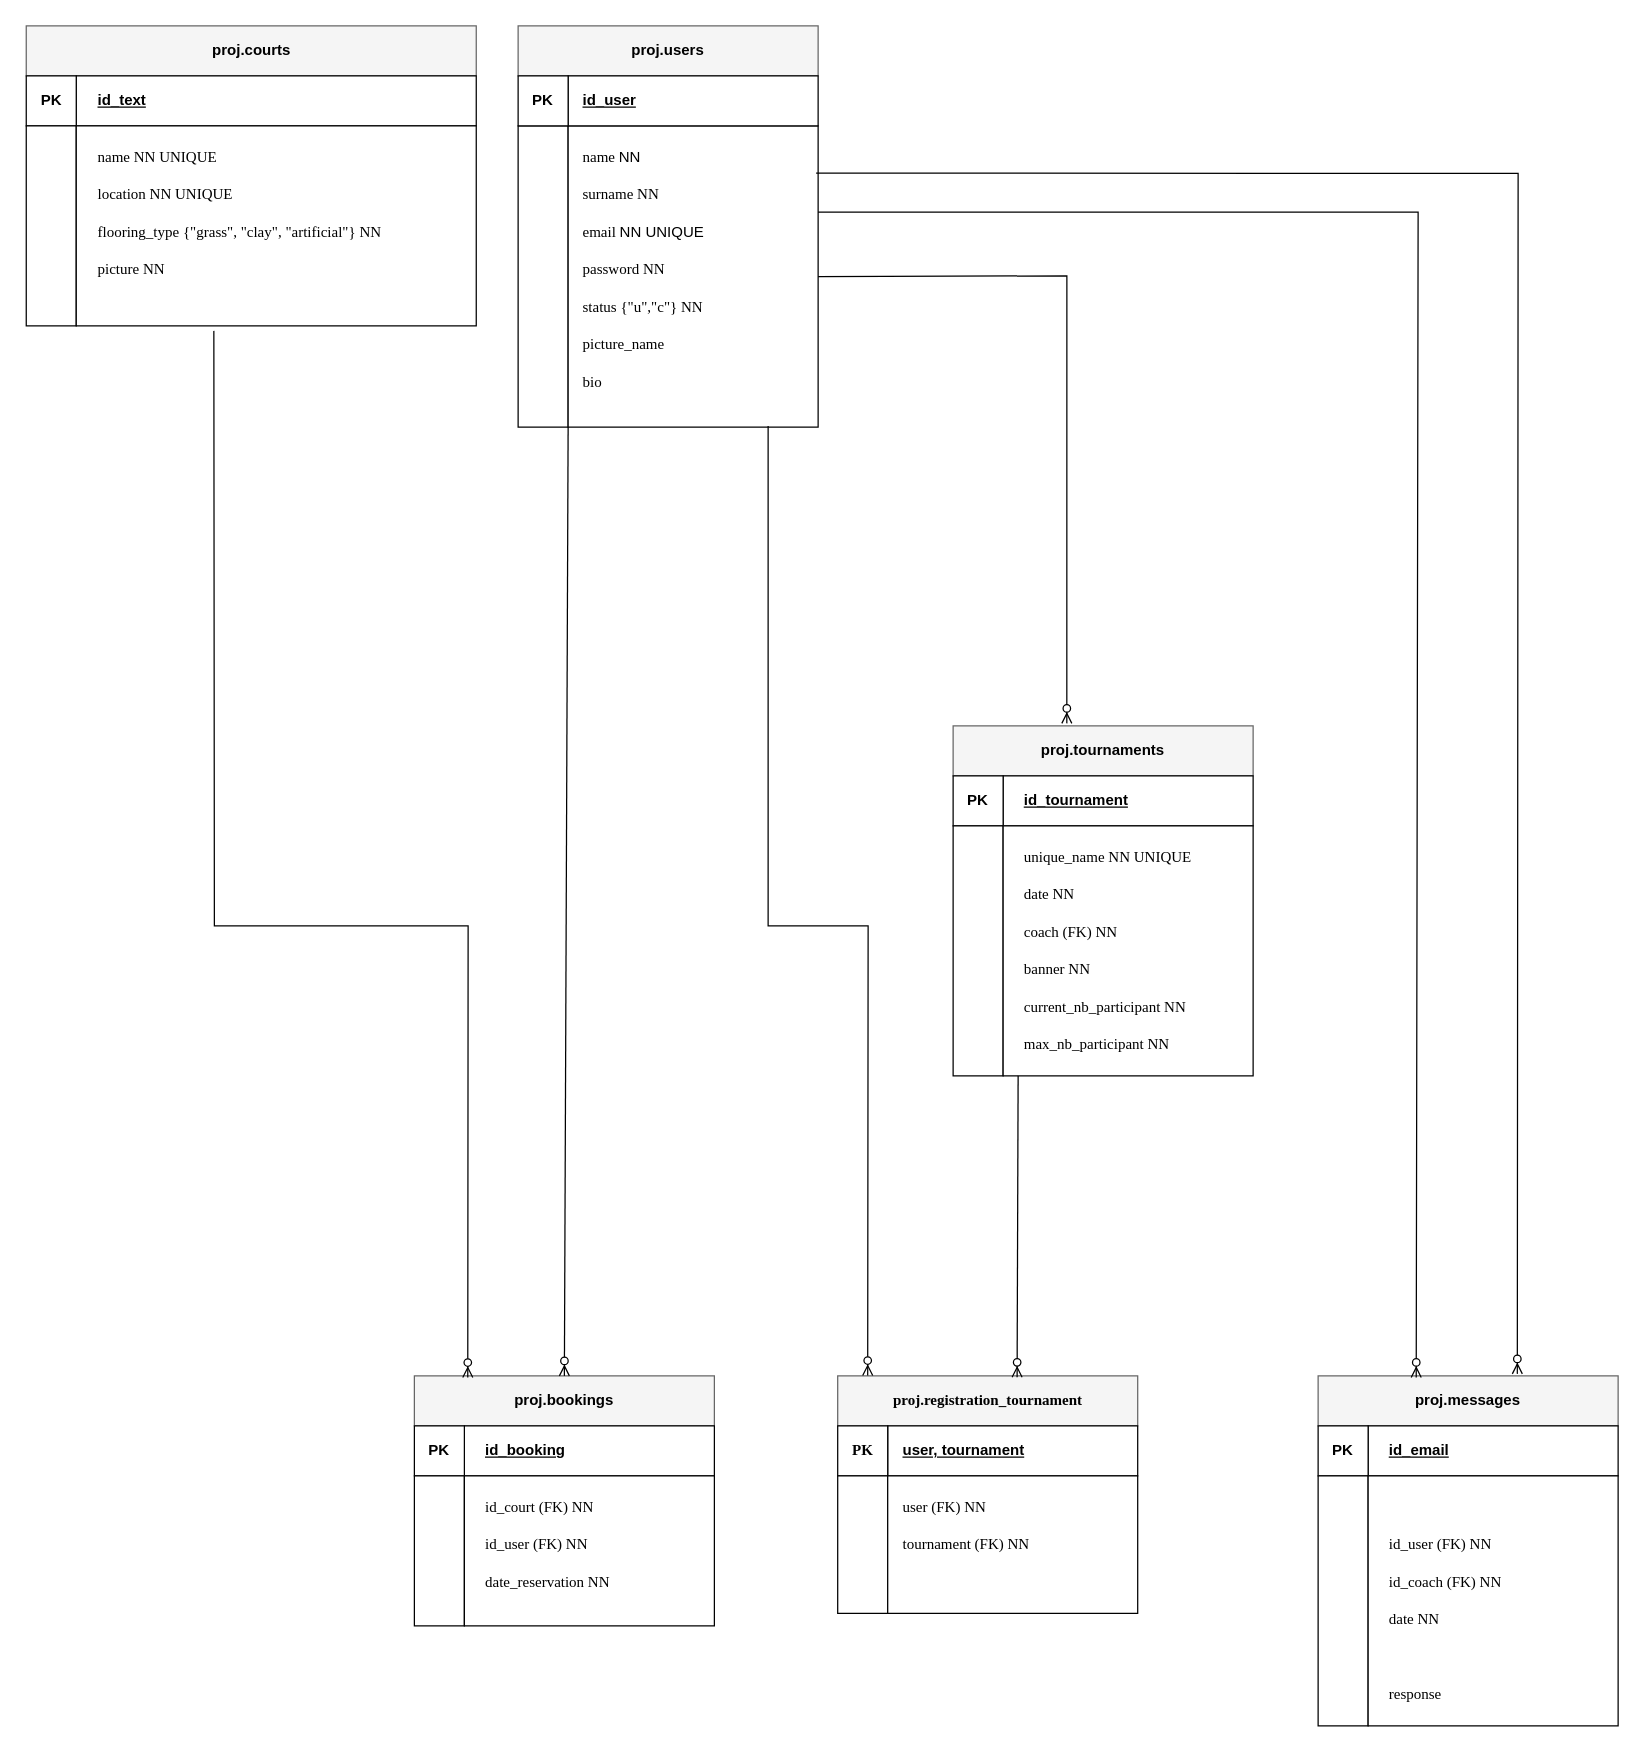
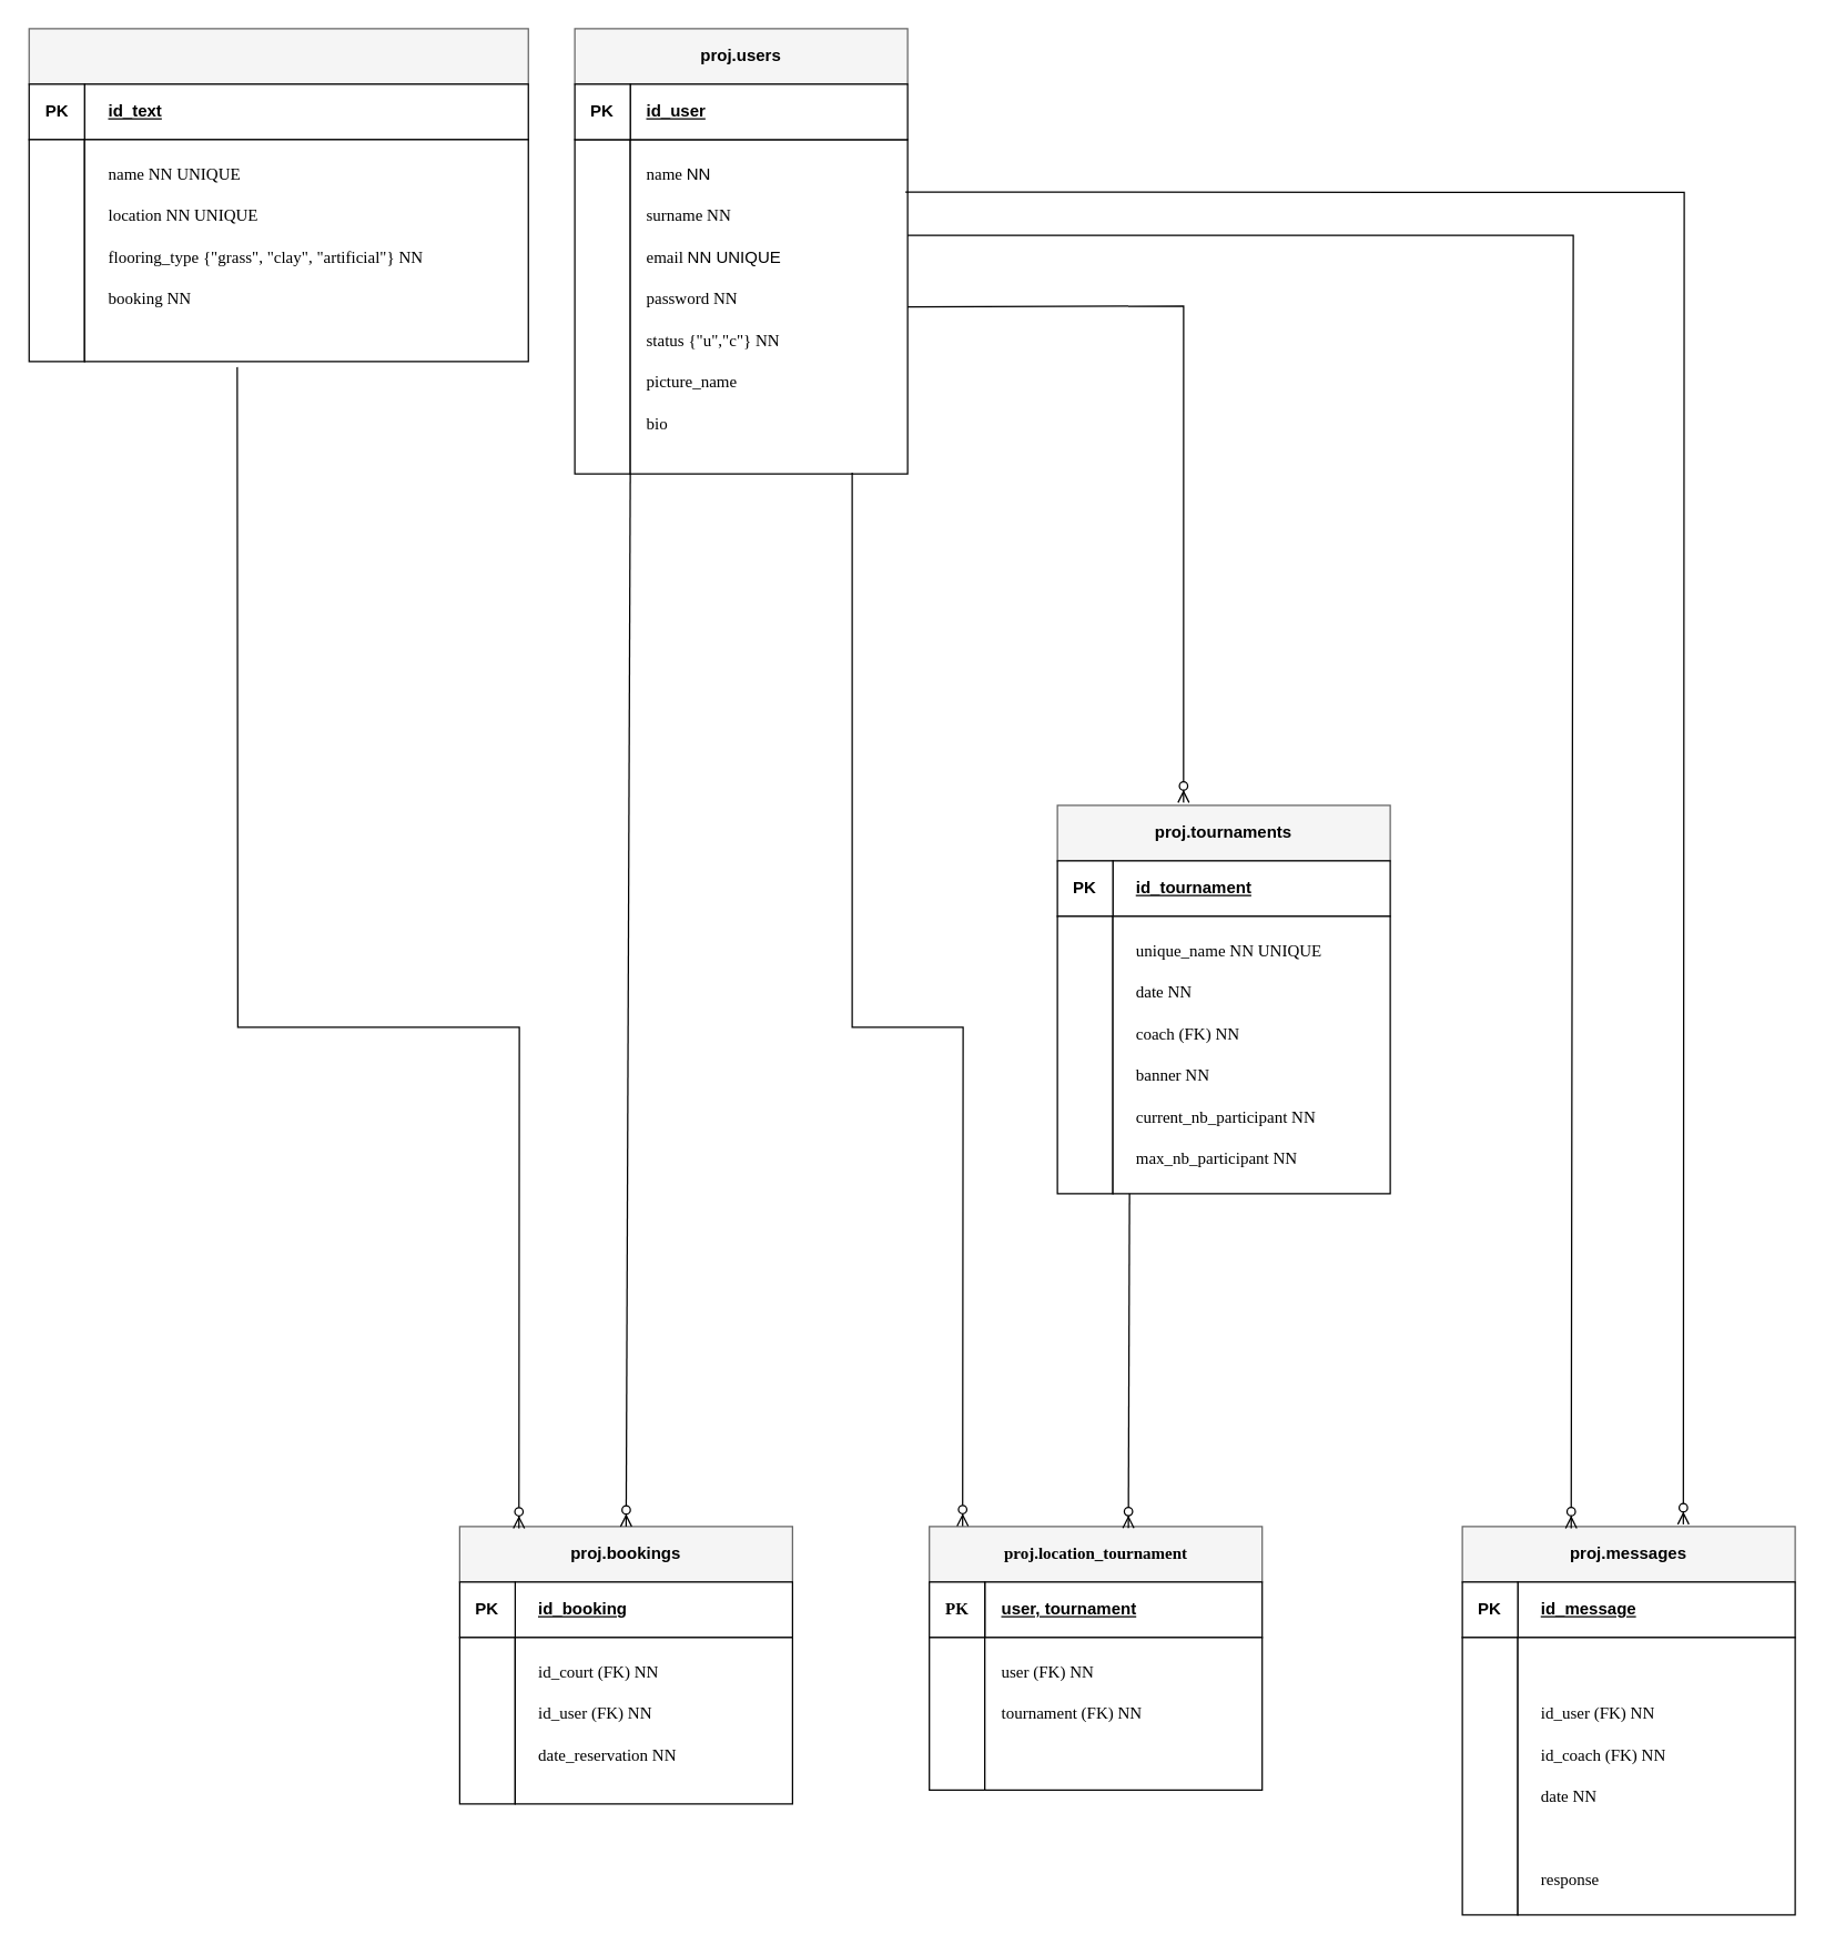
- <mxCell id="80" value="&lt;b&gt;proj.courts&lt;/b&gt;" style="text;strokeColor=none;align=center;fillColor=none;html=1;verticalAlign=middle;whiteSpace=wrap;rounded=0;" vertex="1" parent="1"><mxGeometry x="20.5" y="20" width="360" height="40" as="geometry" /></mxCell>
- <mxCell id="81" value="picture NN" style="text;strokeColor=none;align=left;fillColor=none;html=1;verticalAlign=middle;whiteSpace=wrap;rounded=0;fontFamily=Verdana;" vertex="1" parent="1"><mxGeometry x="75.5" y="200" width="110.0" height="30" as="geometry" /></mxCell>
+ <mxCell id="81" value="booking NN" style="text;strokeColor=none;align=left;fillColor=none;html=1;verticalAlign=middle;whiteSpace=wrap;rounded=0;fontFamily=Verdana;" vertex="1" parent="1"><mxGeometry x="75.5" y="200" width="110.0" height="30" as="geometry" /></mxCell>
- <mxCell id="55" value="proj.registration_tournament" style="text;strokeColor=none;align=center;fillColor=none;html=1;verticalAlign=middle;whiteSpace=wrap;rounded=0;fontStyle=1;fontFamily=Verdana;" parent="1" vertex="1"><mxGeometry x="669.66" y="1100" width="240" height="40" as="geometry" /></mxCell>
+ <mxCell id="55" value="proj.location_tournament" style="text;strokeColor=none;align=center;fillColor=none;html=1;verticalAlign=middle;whiteSpace=wrap;rounded=0;fontStyle=1;fontFamily=Verdana;" parent="1" vertex="1"><mxGeometry x="669.66" y="1100" width="240" height="40" as="geometry" /></mxCell>
- <mxCell id="43" value="&lt;b&gt;id_email&lt;/b&gt;" style="text;strokeColor=none;align=left;fillColor=none;html=1;verticalAlign=middle;whiteSpace=wrap;rounded=0;fontStyle=4" vertex="1" parent="36"><mxGeometry x="55.0" y="45" width="110.0" height="30" as="geometry" /></mxCell>
+ <mxCell id="43" value="&lt;b&gt;id_message&lt;/b&gt;" style="text;strokeColor=none;align=left;fillColor=none;html=1;verticalAlign=middle;whiteSpace=wrap;rounded=0;fontStyle=4" vertex="1" parent="36"><mxGeometry x="55.0" y="45" width="110.0" height="30" as="geometry" /></mxCell>
